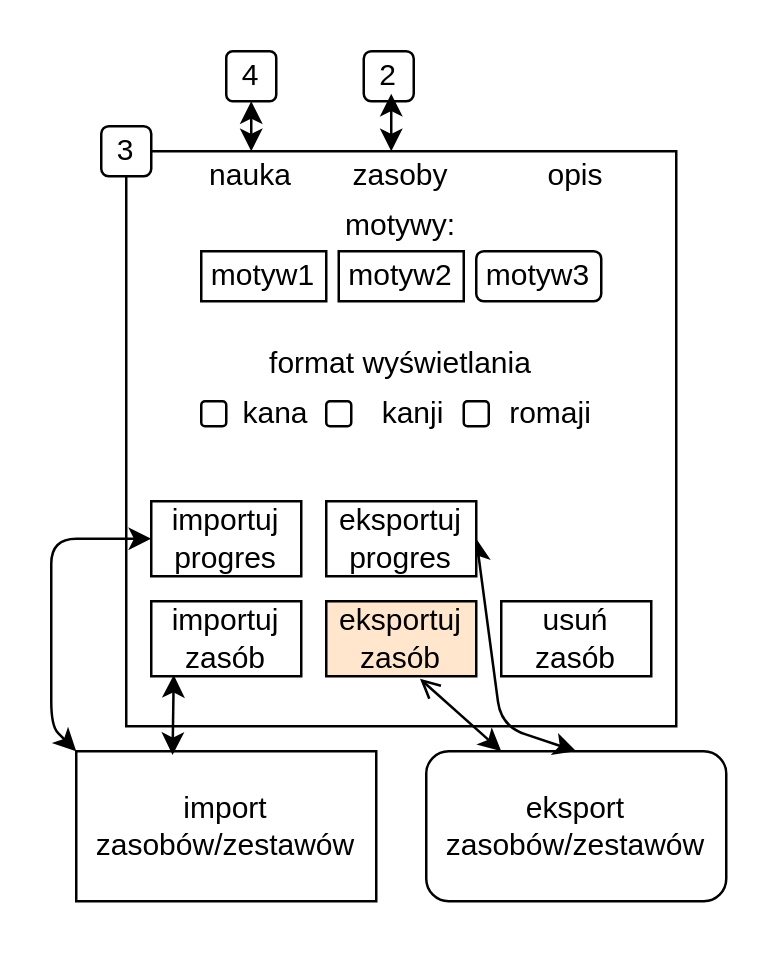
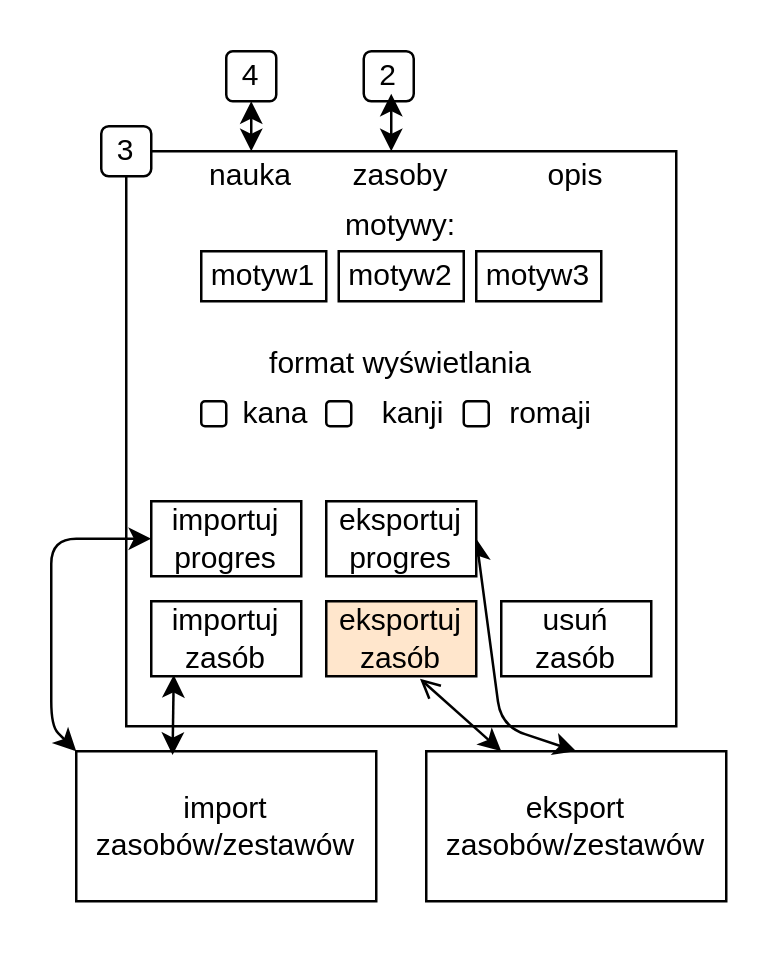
- <mxCell id="11" value="motyw3" style="whiteSpace=wrap;html=1;rounded=1;" vertex="1" parent="1"><mxGeometry x="190" y="100" width="50" height="20" as="geometry" /></mxCell>
+ <mxCell id="11" value="motyw3" style="rounded=0;whiteSpace=wrap;html=1;" vertex="1" parent="1"><mxGeometry x="190" y="100" width="50" height="20" as="geometry" /></mxCell>
- <mxCell id="4" value="eksport zasobów/zestawów" style="whiteSpace=wrap;html=1;rounded=1;" vertex="1" parent="1"><mxGeometry x="170" y="300" width="120" height="60" as="geometry" /></mxCell>
+ <mxCell id="4" value="eksport zasobów/zestawów" style="rounded=0;whiteSpace=wrap;html=1;" vertex="1" parent="1"><mxGeometry x="170" y="300" width="120" height="60" as="geometry" /></mxCell>
